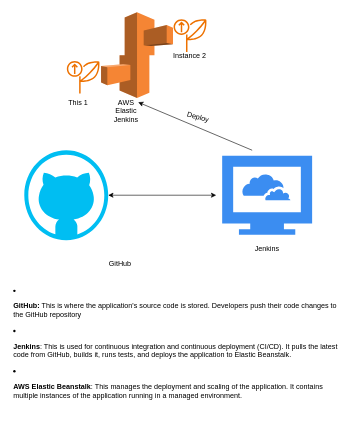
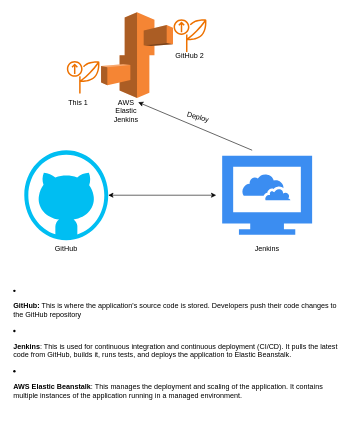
- <mxCell id="11" value="Instance 2" style="text;strokeColor=none;align=center;fillColor=none;html=1;verticalAlign=middle;whiteSpace=wrap;rounded=0;" vertex="1" parent="1"><mxGeometry x="286.43" y="76.5" width="60" height="30" as="geometry" /></mxCell>
+ <mxCell id="11" value="GitHub 2" style="text;strokeColor=none;align=center;fillColor=none;html=1;verticalAlign=middle;whiteSpace=wrap;rounded=0;" vertex="1" parent="1"><mxGeometry x="286.43" y="76.5" width="60" height="30" as="geometry" /></mxCell>
- <mxCell id="14" value="GitHub" style="text;strokeColor=none;align=center;fillColor=none;html=1;verticalAlign=middle;whiteSpace=wrap;rounded=0;" vertex="1" parent="1"><mxGeometry x="170" y="425" width="60" height="30" as="geometry" /></mxCell>
+ <mxCell id="14" value="GitHub" style="text;strokeColor=none;align=center;fillColor=none;html=1;verticalAlign=middle;whiteSpace=wrap;rounded=0;" vertex="1" parent="1"><mxGeometry x="80" y="400" width="60" height="30" as="geometry" /></mxCell>
